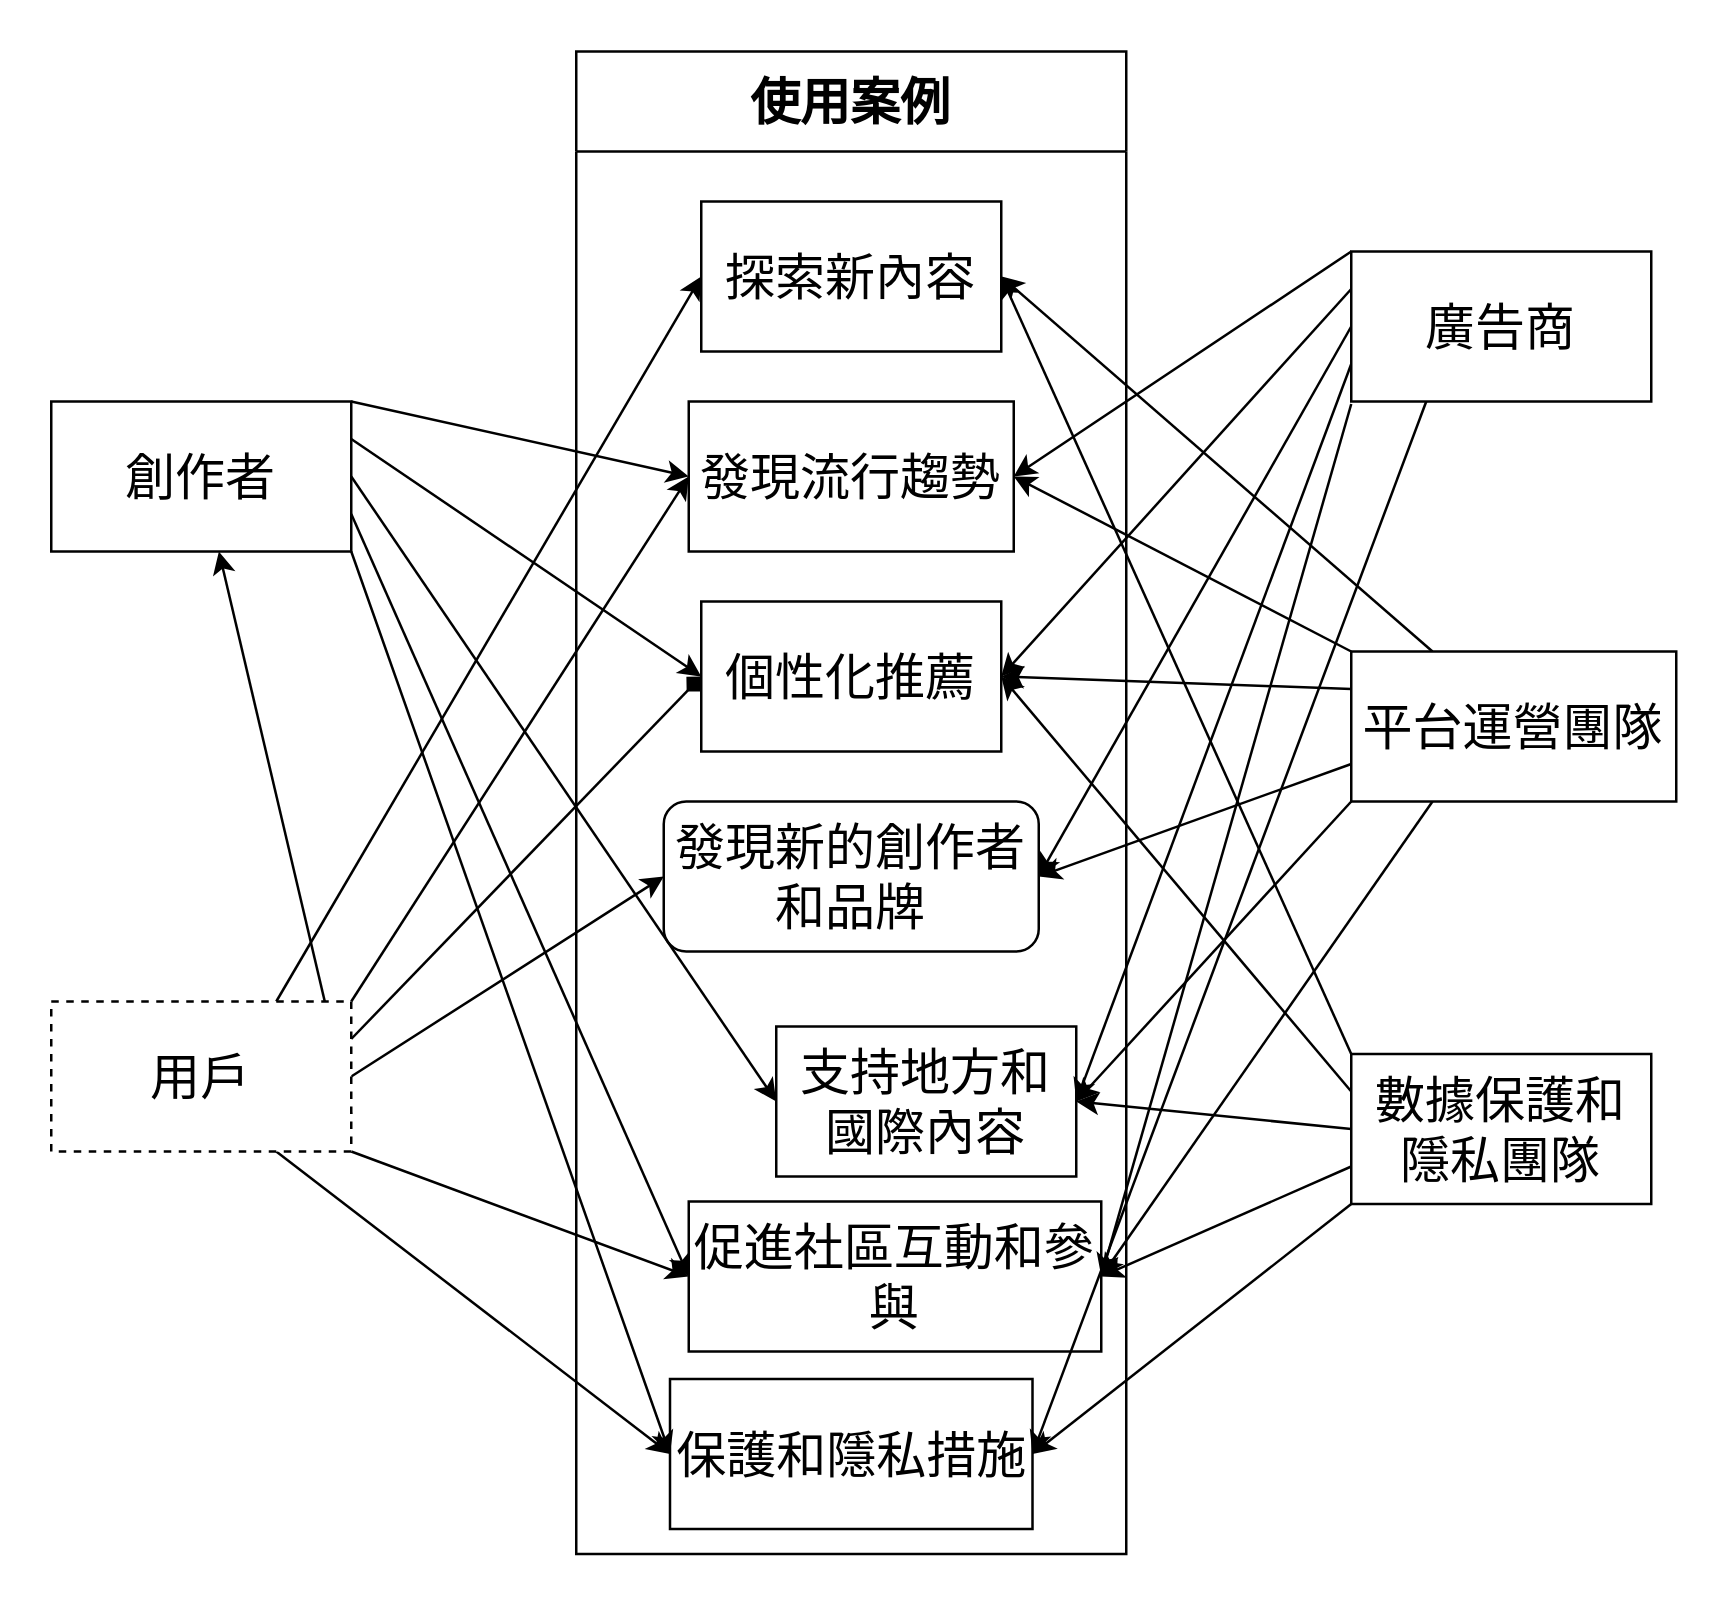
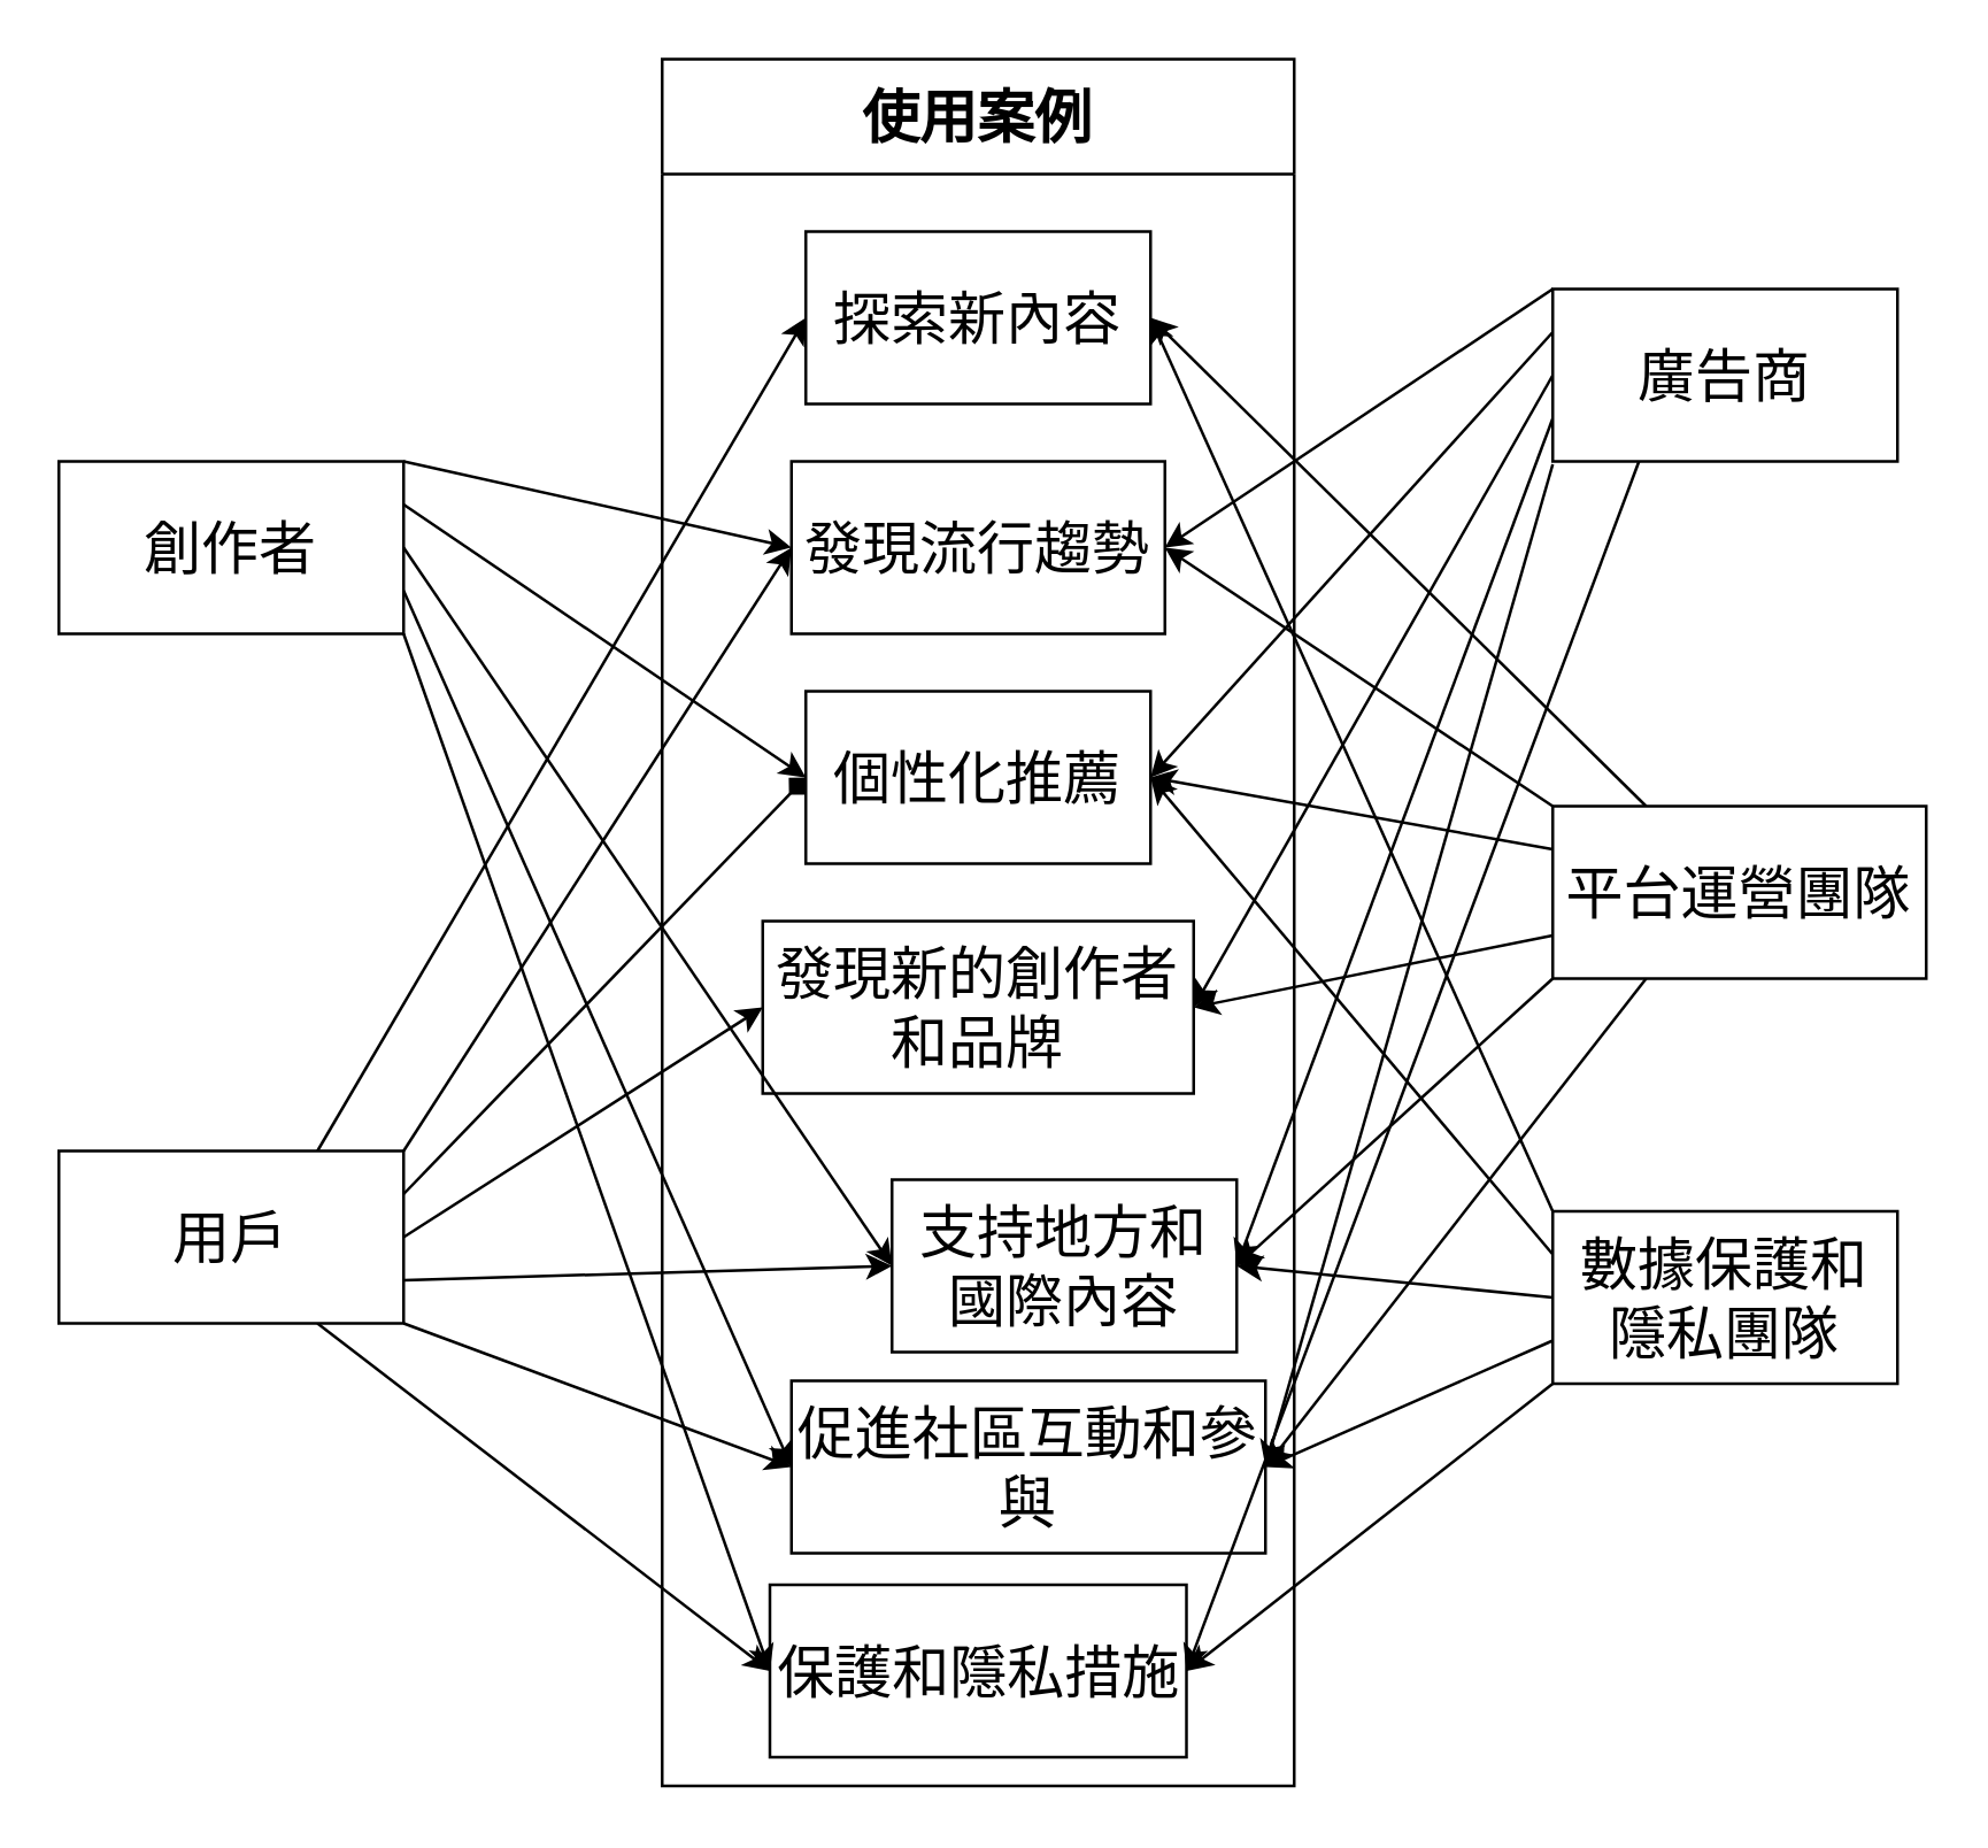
- <mxCell id="37" value="平台運營團隊" style="rounded=0;whiteSpace=wrap;html=1;fontSize=20;" parent="1" vertex="1"><mxGeometry x="540" y="260" width="130" height="60" as="geometry" /></mxCell>
+ <mxCell id="37" value="平台運營團隊" style="rounded=0;whiteSpace=wrap;html=1;fontSize=20;" parent="1" vertex="1"><mxGeometry x="540" y="280" width="130" height="60" as="geometry" /></mxCell>
- <mxCell id="14" style="edgeStyle=none;html=1;exitX=1;exitY=0.75;exitDx=0;exitDy=0;fontSize=20;" parent="1" source="17" target="23" edge="1"><mxGeometry relative="1" as="geometry" /></mxCell>
+ <mxCell id="14" style="edgeStyle=none;html=1;exitX=1;exitY=0.75;exitDx=0;exitDy=0;entryX=0;entryY=0.5;entryDx=0;entryDy=0;fontSize=20;" parent="1" source="17" target="7" edge="1"><mxGeometry relative="1" as="geometry" /></mxCell>
- <mxCell id="6" value="發現新的創作者和品牌" style="whiteSpace=wrap;html=1;fontSize=20;rounded=1;" parent="2" vertex="1"><mxGeometry x="35" y="300" width="150" height="60" as="geometry" /></mxCell>
+ <mxCell id="6" value="發現新的創作者和品牌" style="rounded=0;whiteSpace=wrap;html=1;fontSize=20;" parent="2" vertex="1"><mxGeometry x="35" y="300" width="150" height="60" as="geometry" /></mxCell>
- <mxCell id="17" value="用戶" style="rounded=0;whiteSpace=wrap;html=1;fontSize=20;dashed=1;" parent="1" vertex="1"><mxGeometry x="20" y="400" width="120" height="60" as="geometry" /></mxCell>
+ <mxCell id="17" value="用戶" style="rounded=0;whiteSpace=wrap;html=1;fontSize=20;" parent="1" vertex="1"><mxGeometry x="20" y="400" width="120" height="60" as="geometry" /></mxCell>
